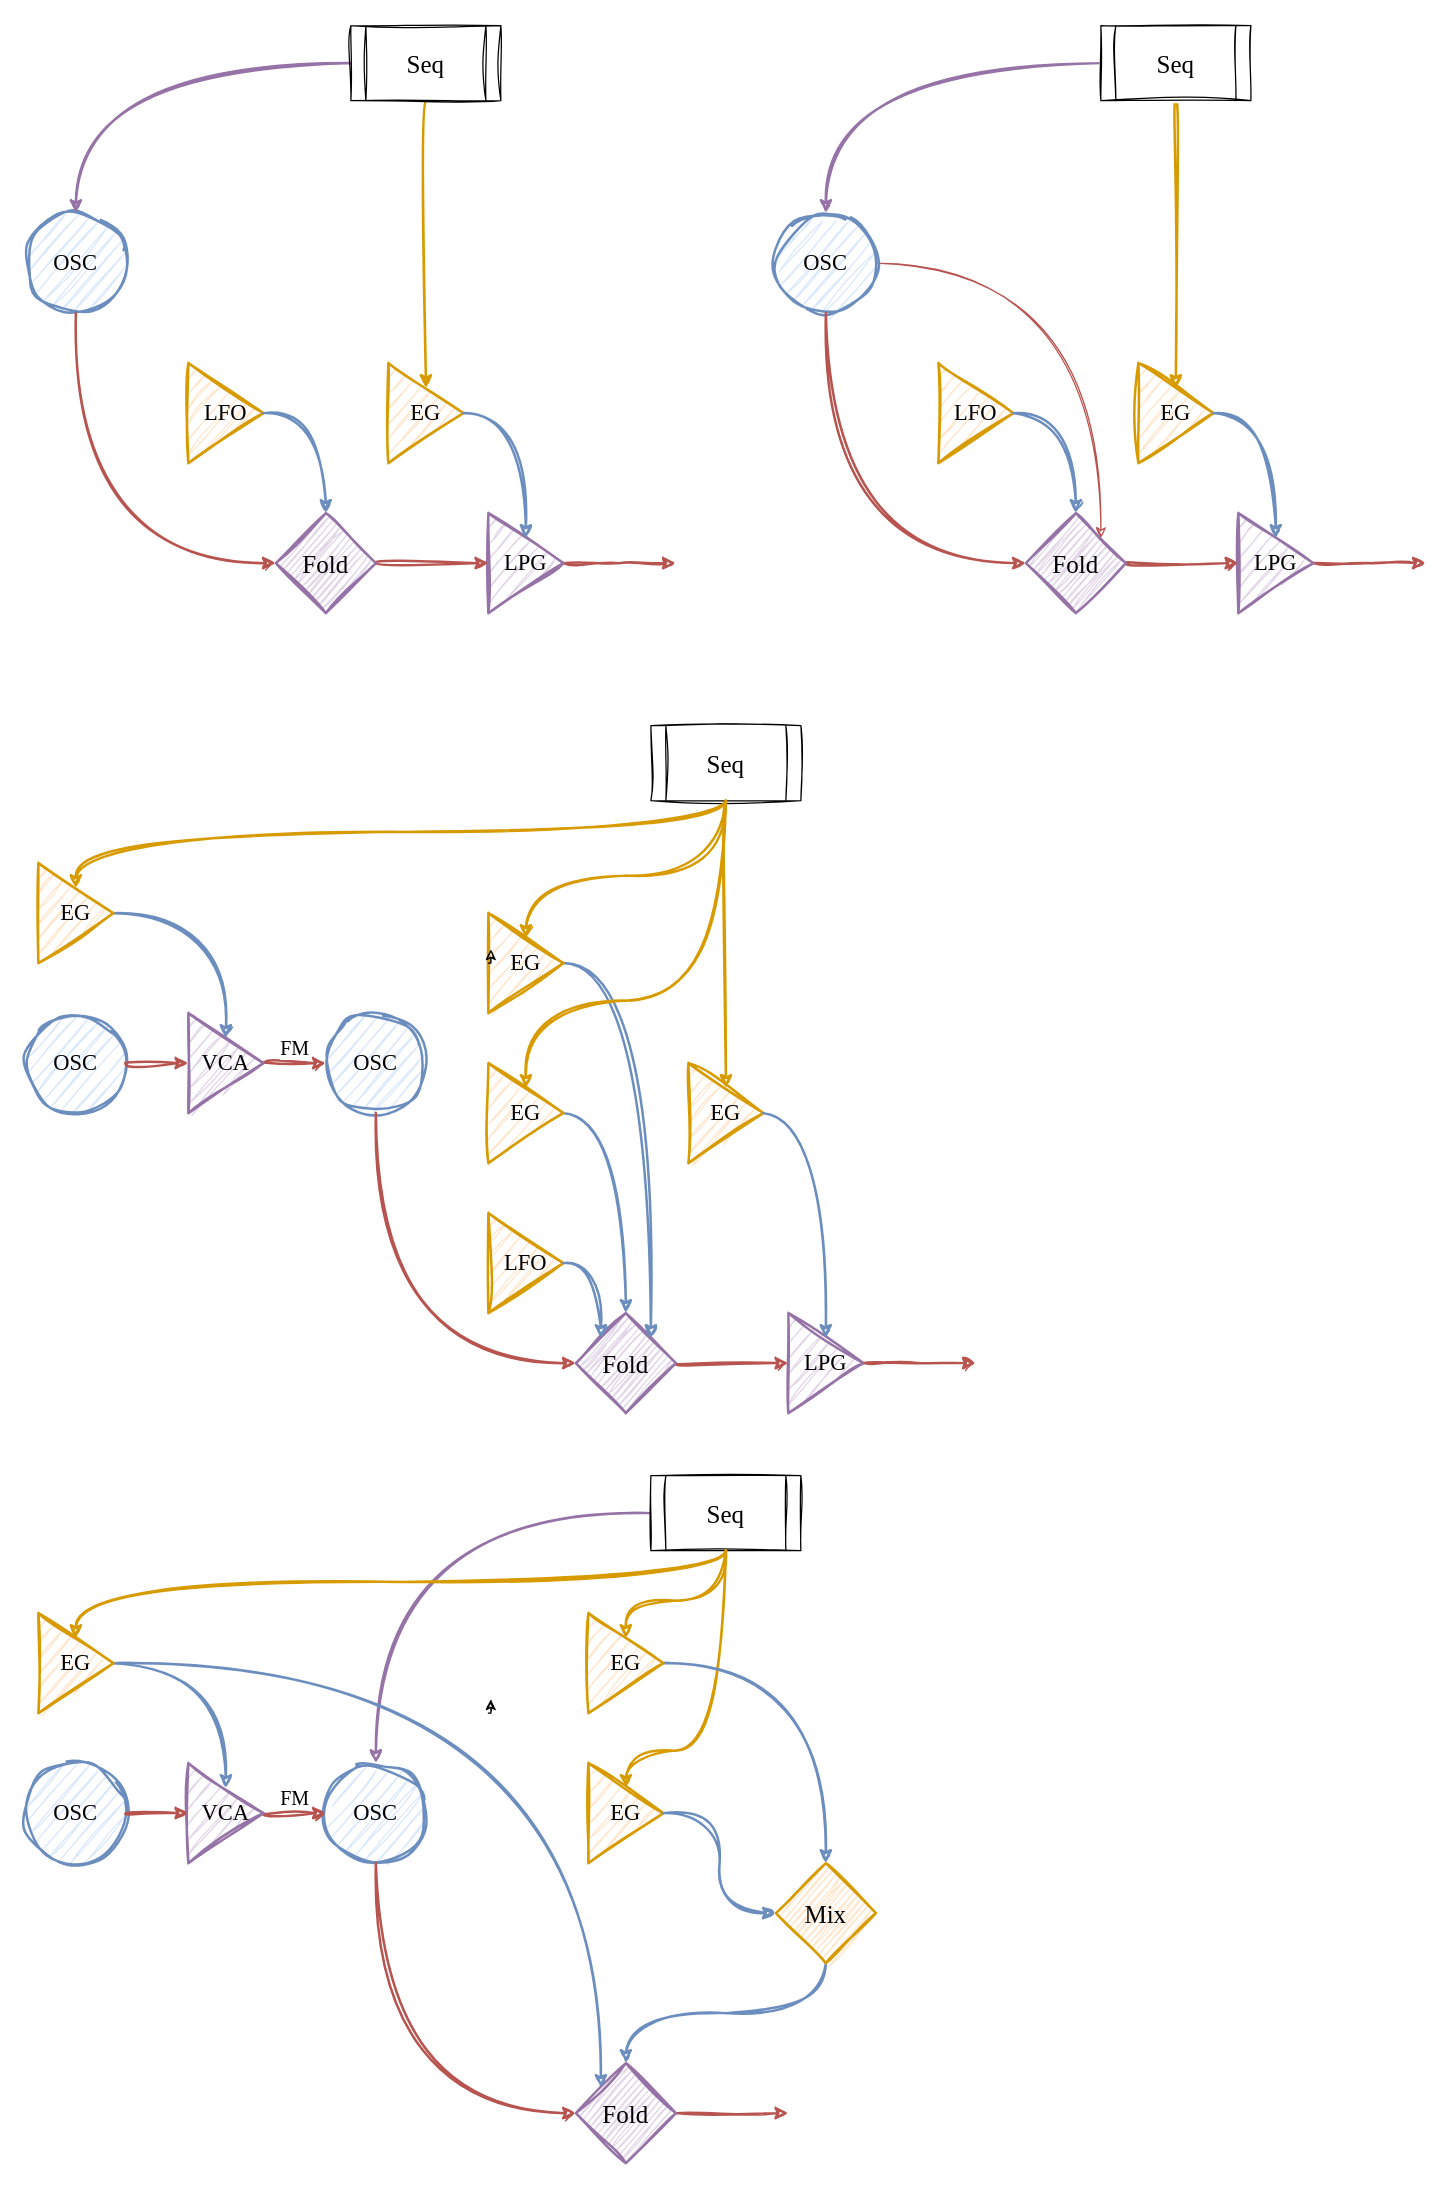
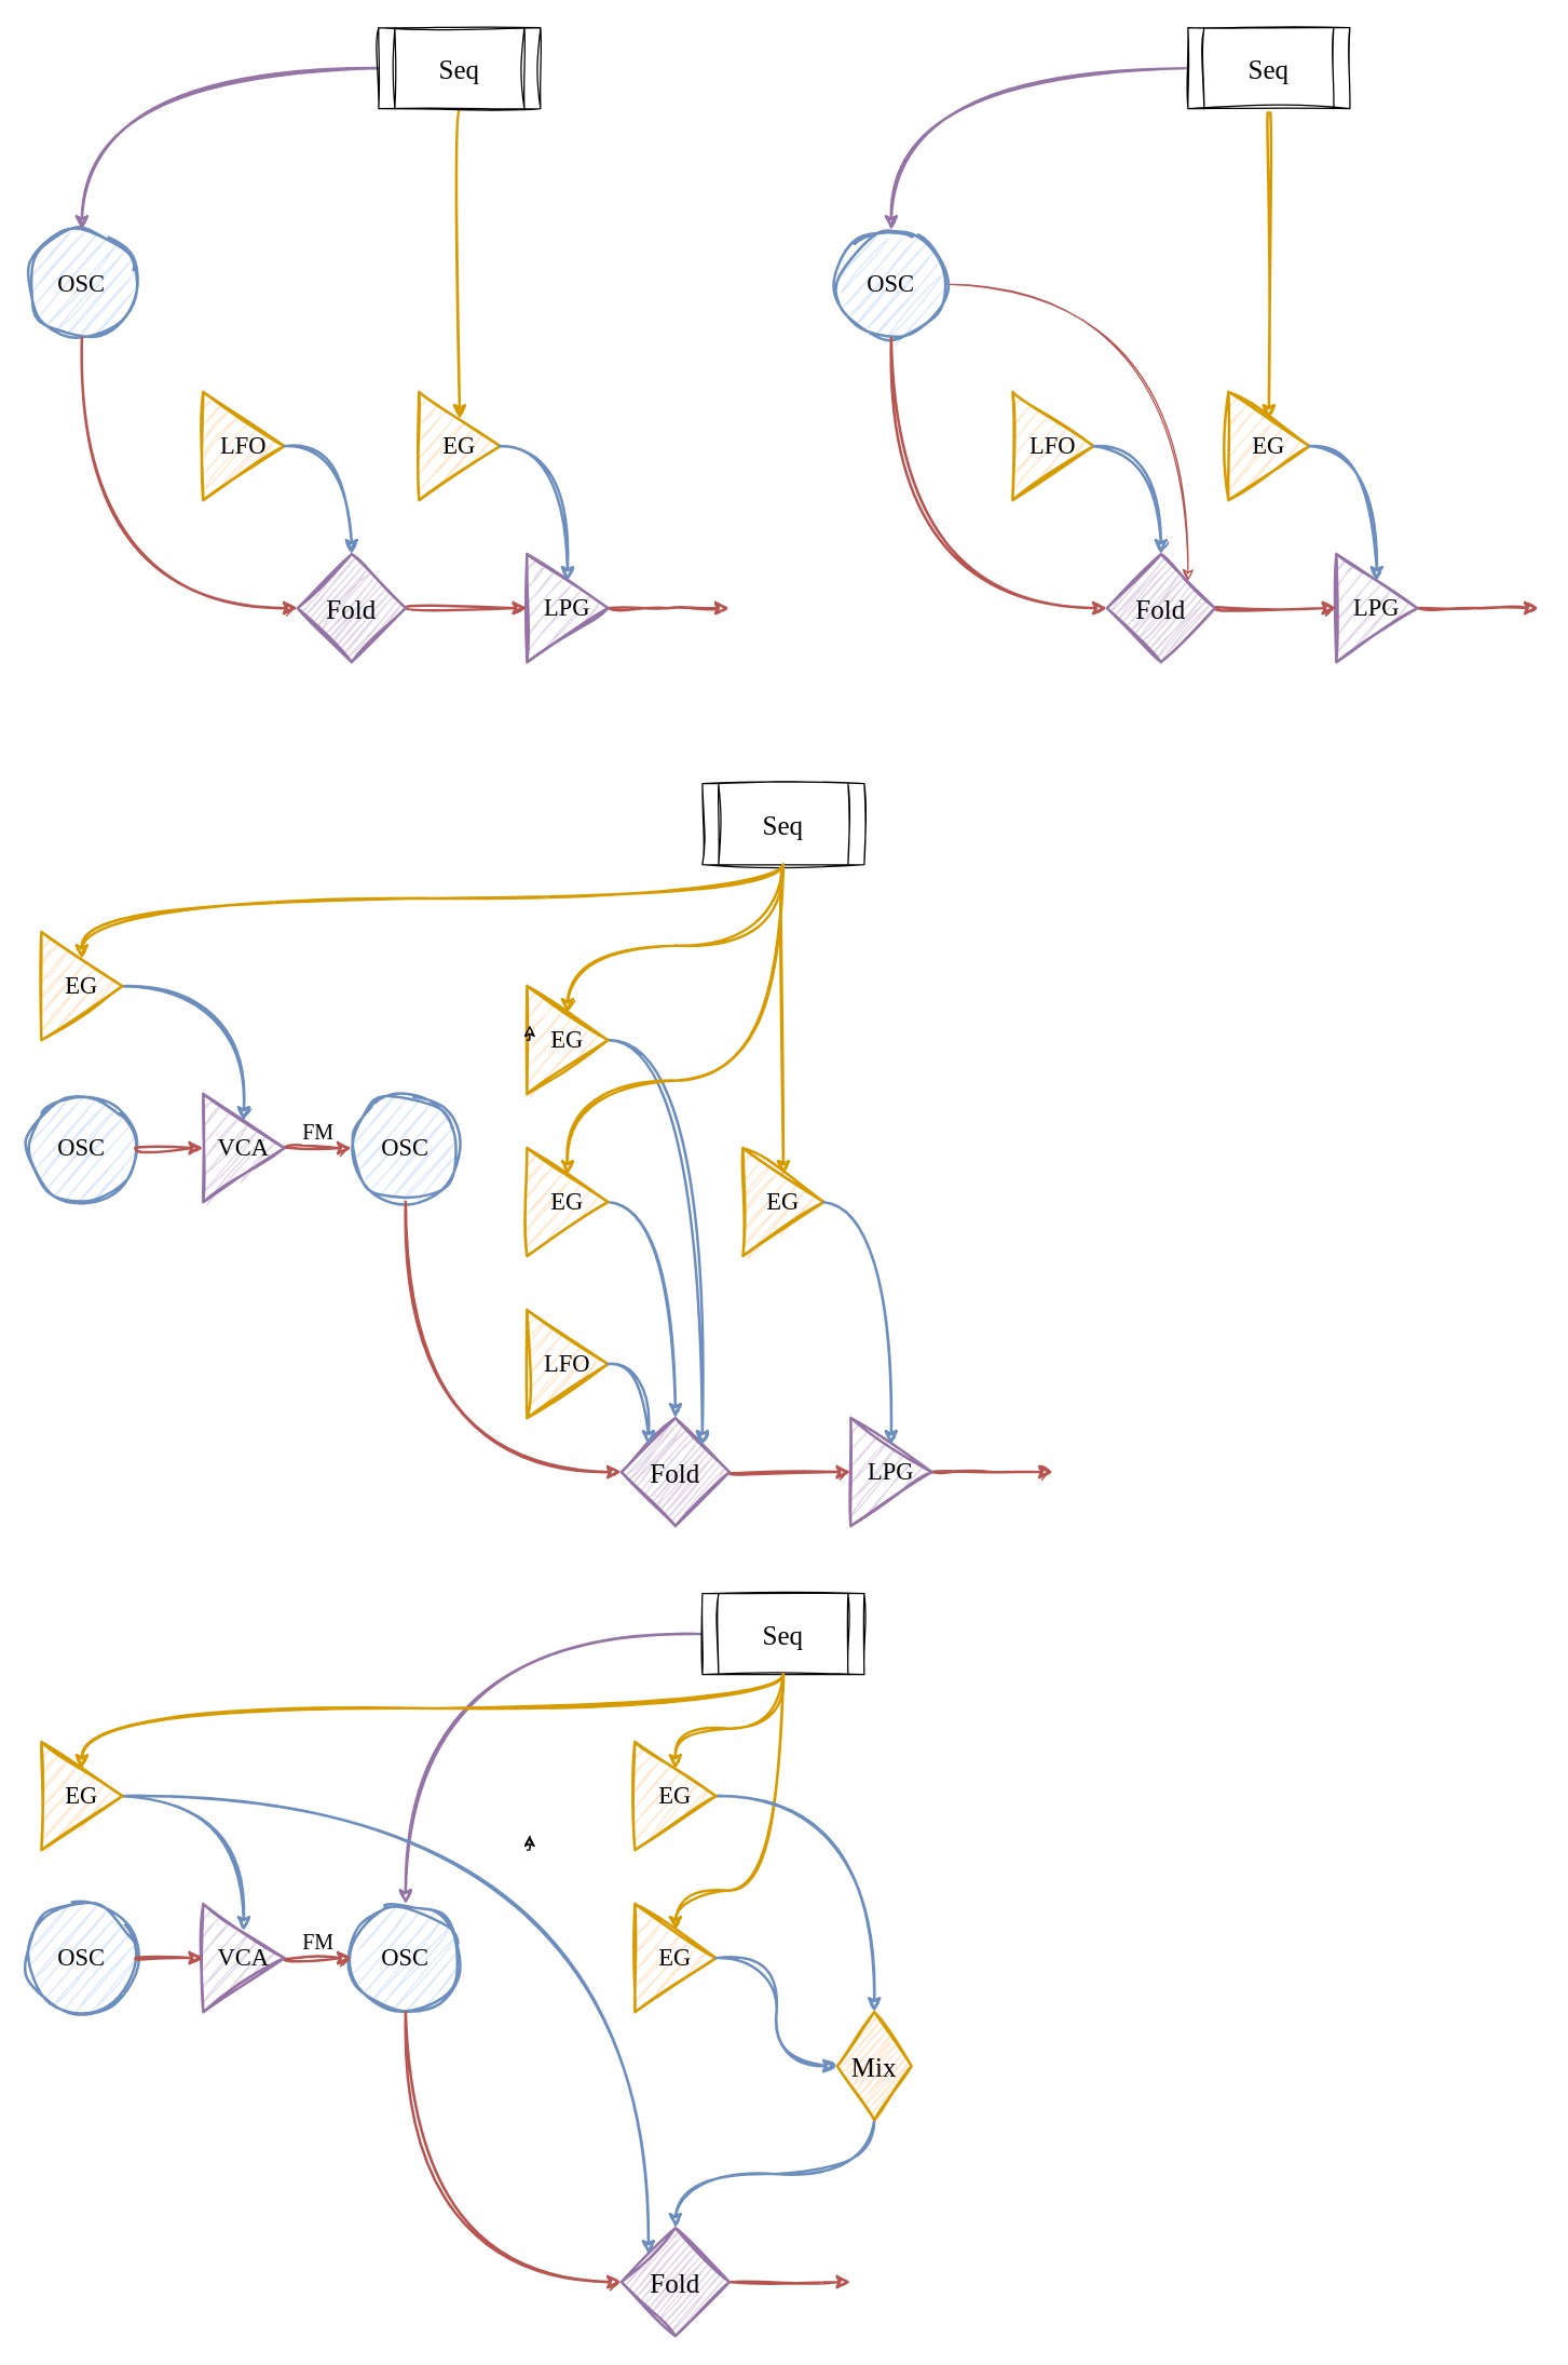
- <mxCell id="77" value="Mix" style="rhombus;whiteSpace=wrap;html=1;sketch=1;hachureGap=4;jiggle=2;curveFitting=1;fontFamily=Architects Daughter;fontSource=https%3A%2F%2Ffonts.googleapis.com%2Fcss%3Ffamily%3DArchitects%2BDaughter;fontSize=20;fillColor=#ffe6cc;strokeColor=#d79b00;strokeWidth=2;" vertex="1" parent="58"><mxGeometry x="600" y="310" width="80" height="80" as="geometry" /></mxCell>
+ <mxCell id="77" value="Mix" style="rhombus;whiteSpace=wrap;html=1;sketch=1;hachureGap=4;jiggle=2;curveFitting=1;fontFamily=Architects Daughter;fontSource=https%3A%2F%2Ffonts.googleapis.com%2Fcss%3Ffamily%3DArchitects%2BDaughter;fontSize=20;fillColor=#ffe6cc;strokeColor=#d79b00;strokeWidth=2;" vertex="1" parent="58"><mxGeometry x="600" y="310" width="55" height="80" as="geometry" /></mxCell>
